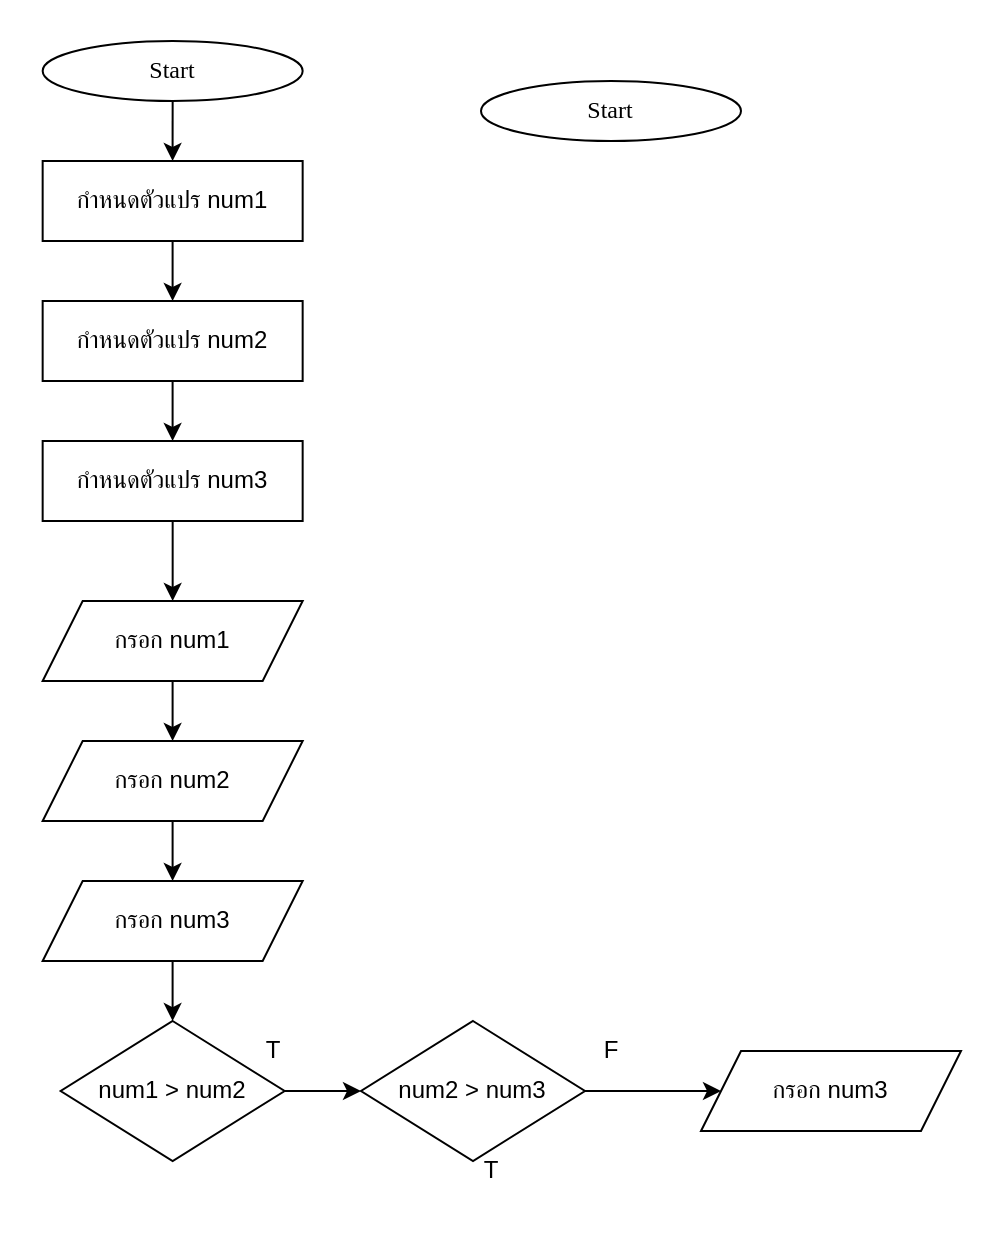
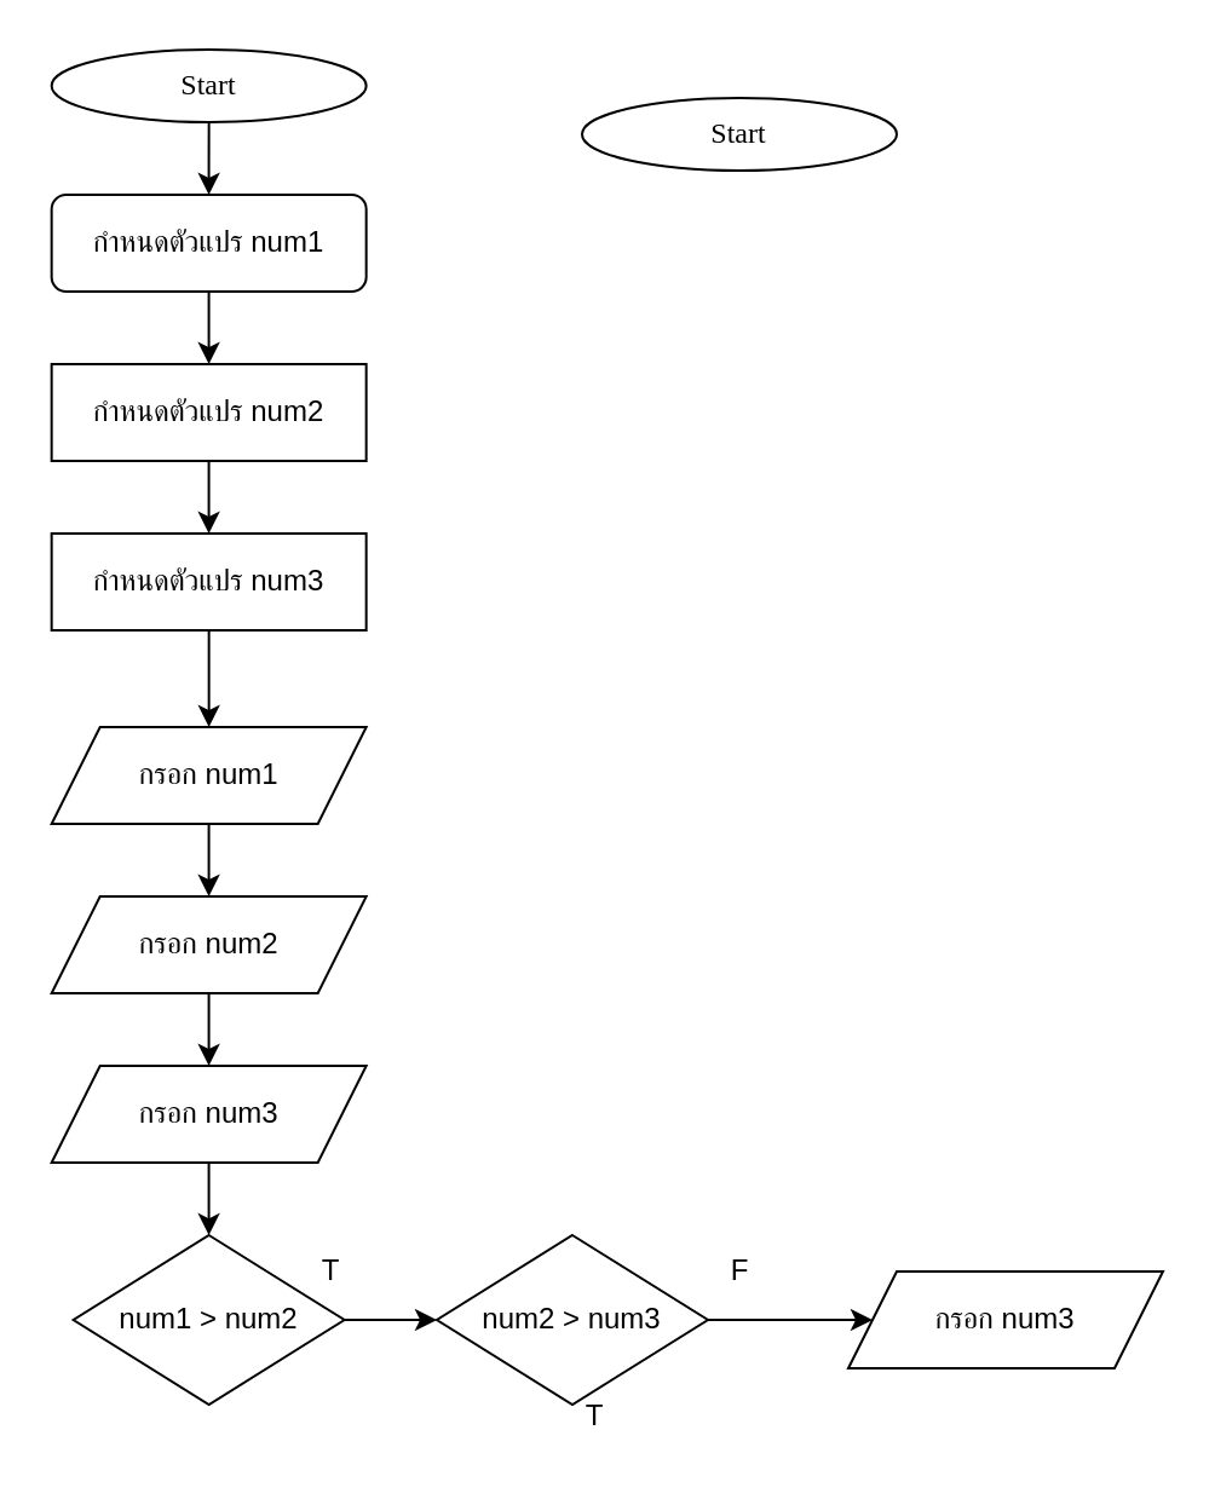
- <mxCell id="6" value="กำหนดตัวแปร num1" style="rounded=0;whiteSpace=wrap;html=1;" vertex="1" parent="1"><mxGeometry x="20.83" y="80" width="130" height="40" as="geometry" /></mxCell>
+ <mxCell id="6" value="กำหนดตัวแปร num1" style="whiteSpace=wrap;html=1;rounded=1;" vertex="1" parent="1"><mxGeometry x="20.83" y="80" width="130" height="40" as="geometry" /></mxCell>
